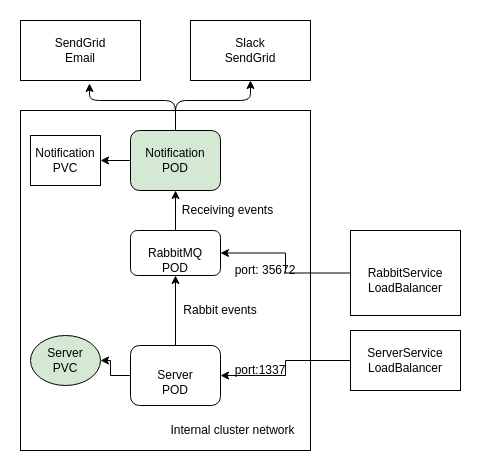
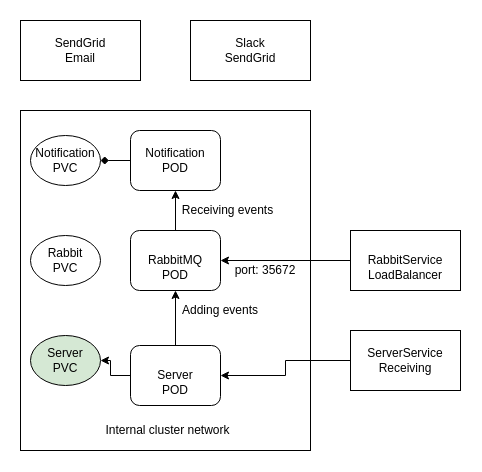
- <mxCell id="24" value="" style="endArrow=classic;html=1;exitX=0.5;exitY=0;exitDx=0;exitDy=0;entryX=0.575;entryY=1.05;entryDx=0;entryDy=0;entryPerimeter=0;" edge="1" parent="1" source="16" target="22"><mxGeometry width="50" height="50" relative="1" as="geometry"><mxPoint x="-50" y="80" as="sourcePoint" /><mxPoint x="0" y="30" as="targetPoint" /><Array as="points"><mxPoint x="175" y="100" /><mxPoint x="89" y="100" /></Array></mxGeometry></mxCell>
- <mxCell id="25" value="" style="endArrow=classic;html=1;exitX=0.5;exitY=0;exitDx=0;exitDy=0;entryX=0.5;entryY=1;entryDx=0;entryDy=0;" edge="1" parent="1" source="16" target="23"><mxGeometry width="50" height="50" relative="1" as="geometry"><mxPoint x="-50" y="210" as="sourcePoint" /><mxPoint x="0" y="160" as="targetPoint" /><Array as="points"><mxPoint x="175" y="100" /><mxPoint x="250" y="100" /></Array></mxGeometry></mxCell>
- <mxCell id="17" value="&lt;div&gt;Notification&lt;/div&gt;&lt;div&gt;PVC&lt;br&gt;&lt;/div&gt;" style="whiteSpace=wrap;html=1;rounded=0;" parent="1" vertex="1"><mxGeometry x="30" y="135" width="70" height="50" as="geometry" /></mxCell>
+ <mxCell id="17" value="&lt;div&gt;Notification&lt;/div&gt;&lt;div&gt;PVC&lt;br&gt;&lt;/div&gt;" style="ellipse;whiteSpace=wrap;html=1;" parent="1" vertex="1"><mxGeometry x="30" y="135" width="70" height="50" as="geometry" /></mxCell>
- <mxCell id="15" value="" style="edgeStyle=orthogonalEdgeStyle;rounded=0;orthogonalLoop=1;jettySize=auto;html=1;" parent="1" source="16" target="17" edge="1"><mxGeometry relative="1" as="geometry" /></mxCell>
+ <mxCell id="15" value="" style="edgeStyle=orthogonalEdgeStyle;rounded=0;orthogonalLoop=1;jettySize=auto;html=1;endArrow=diamond;" parent="1" source="16" target="17" edge="1"><mxGeometry relative="1" as="geometry" /></mxCell>
- <mxCell id="16" value="&lt;div&gt;Notification&lt;/div&gt;&lt;div&gt;POD&lt;br&gt;&lt;/div&gt;" style="rounded=1;whiteSpace=wrap;html=1;fillColor=#d5e8d4;" parent="1" vertex="1"><mxGeometry x="130" y="130" width="90" height="60" as="geometry" /></mxCell>
+ <mxCell id="16" value="&lt;div&gt;Notification&lt;/div&gt;&lt;div&gt;POD&lt;br&gt;&lt;/div&gt;" style="rounded=1;whiteSpace=wrap;html=1;" parent="1" vertex="1"><mxGeometry x="130" y="130" width="90" height="60" as="geometry" /></mxCell>
- <mxCell id="3" value="&lt;div&gt;&lt;br&gt;&lt;/div&gt;&lt;div&gt;RabbitMQ&lt;/div&gt;&lt;div&gt;POD&lt;br&gt;&lt;/div&gt;" style="rounded=1;whiteSpace=wrap;html=1;" parent="1" vertex="1"><mxGeometry x="130" y="230" width="90" height="45" as="geometry" /></mxCell>
+ <mxCell id="3" value="&lt;div&gt;&lt;br&gt;&lt;/div&gt;&lt;div&gt;RabbitMQ&lt;/div&gt;&lt;div&gt;POD&lt;br&gt;&lt;/div&gt;" style="rounded=1;whiteSpace=wrap;html=1;" parent="1" vertex="1"><mxGeometry x="130" y="230" width="90" height="60" as="geometry" /></mxCell>
+ <mxCell id="13" value="&lt;div&gt;Rabbit&lt;/div&gt;&lt;div&gt;PVC&lt;br&gt;&lt;/div&gt;" style="ellipse;whiteSpace=wrap;html=1;" parent="1" vertex="1"><mxGeometry x="30" y="235" width="70" height="50" as="geometry" /></mxCell>
- <mxCell id="8" value="&lt;div&gt;&lt;br&gt;&lt;/div&gt;&lt;div&gt;RabbitService&lt;/div&gt;&lt;div&gt;LoadBalancer&lt;br&gt;&lt;/div&gt;" style="rounded=0;whiteSpace=wrap;html=1;" parent="1" vertex="1"><mxGeometry x="350" y="230" width="110" height="85" as="geometry" /></mxCell>
+ <mxCell id="8" value="&lt;div&gt;&lt;br&gt;&lt;/div&gt;&lt;div&gt;RabbitService&lt;/div&gt;&lt;div&gt;LoadBalancer&lt;br&gt;&lt;/div&gt;" style="rounded=0;whiteSpace=wrap;html=1;" parent="1" vertex="1"><mxGeometry x="350" y="230" width="110" height="60" as="geometry" /></mxCell>
- <mxCell id="20" value="Rabbit events" style="text;html=1;strokeColor=none;fillColor=none;align=center;verticalAlign=middle;whiteSpace=wrap;rounded=0;" parent="1" vertex="1"><mxGeometry x="175" y="300" width="90" height="20" as="geometry" /></mxCell>
+ <mxCell id="20" value="Adding events" style="text;html=1;strokeColor=none;fillColor=none;align=center;verticalAlign=middle;whiteSpace=wrap;rounded=0;" parent="1" vertex="1"><mxGeometry x="175" y="300" width="90" height="20" as="geometry" /></mxCell>
- <mxCell id="10" value="&lt;div&gt;ServerService&lt;/div&gt;&lt;div&gt;LoadBalancer&lt;br&gt;&lt;/div&gt;" style="rounded=0;whiteSpace=wrap;html=1;" parent="1" vertex="1"><mxGeometry x="350" y="330" width="110" height="60" as="geometry" /></mxCell>
+ <mxCell id="10" value="&lt;div&gt;ServerService&lt;/div&gt;&lt;div&gt;Receiving&lt;br&gt;&lt;/div&gt;" style="rounded=0;whiteSpace=wrap;html=1;" parent="1" vertex="1"><mxGeometry x="350" y="330" width="110" height="60" as="geometry" /></mxCell>
- <mxCell id="11" value="port:1337 " style="text;html=1;strokeColor=none;fillColor=none;align=center;verticalAlign=middle;whiteSpace=wrap;rounded=0;" parent="1" vertex="1"><mxGeometry x="240" y="360" width="40" height="20" as="geometry" /></mxCell>
- <mxCell id="18" value="Internal cluster network" style="text;html=1;strokeColor=none;fillColor=none;align=center;verticalAlign=middle;whiteSpace=wrap;rounded=0;" parent="1" vertex="1"><mxGeometry x="165" y="420" width="135" height="20" as="geometry" /></mxCell>
+ <mxCell id="18" value="Internal cluster network" style="text;html=1;strokeColor=none;fillColor=none;align=center;verticalAlign=middle;whiteSpace=wrap;rounded=0;" parent="1" vertex="1"><mxGeometry x="100" y="420" width="135" height="20" as="geometry" /></mxCell>
